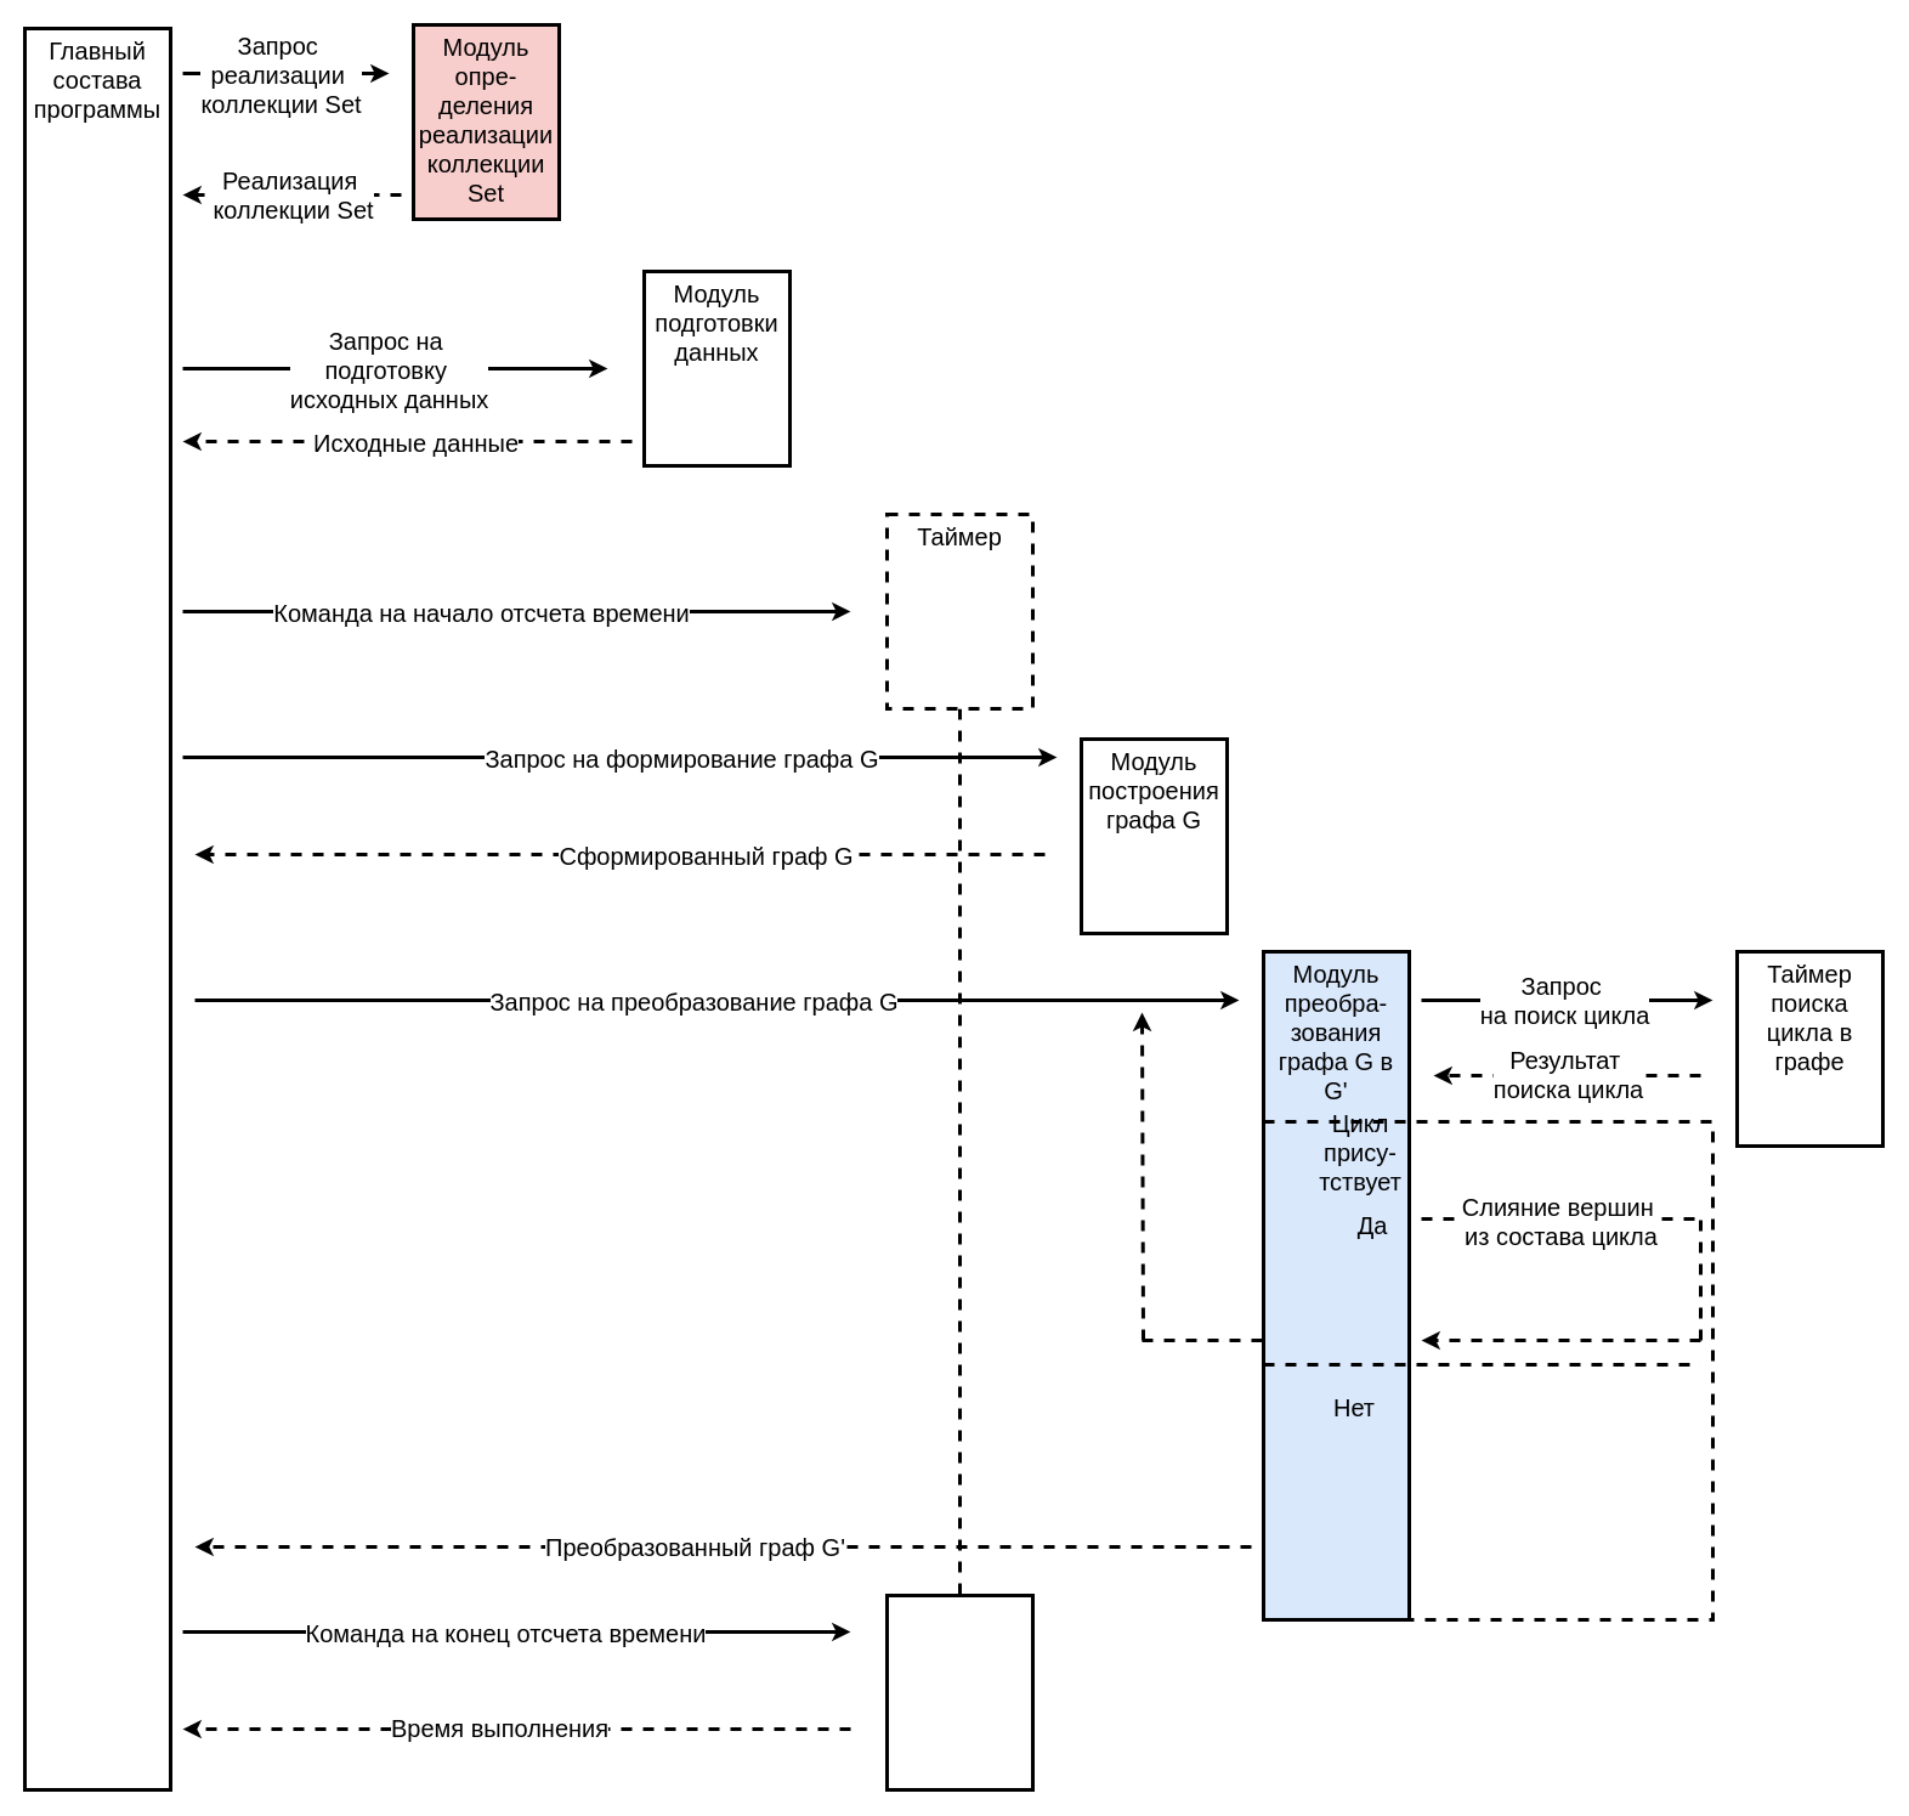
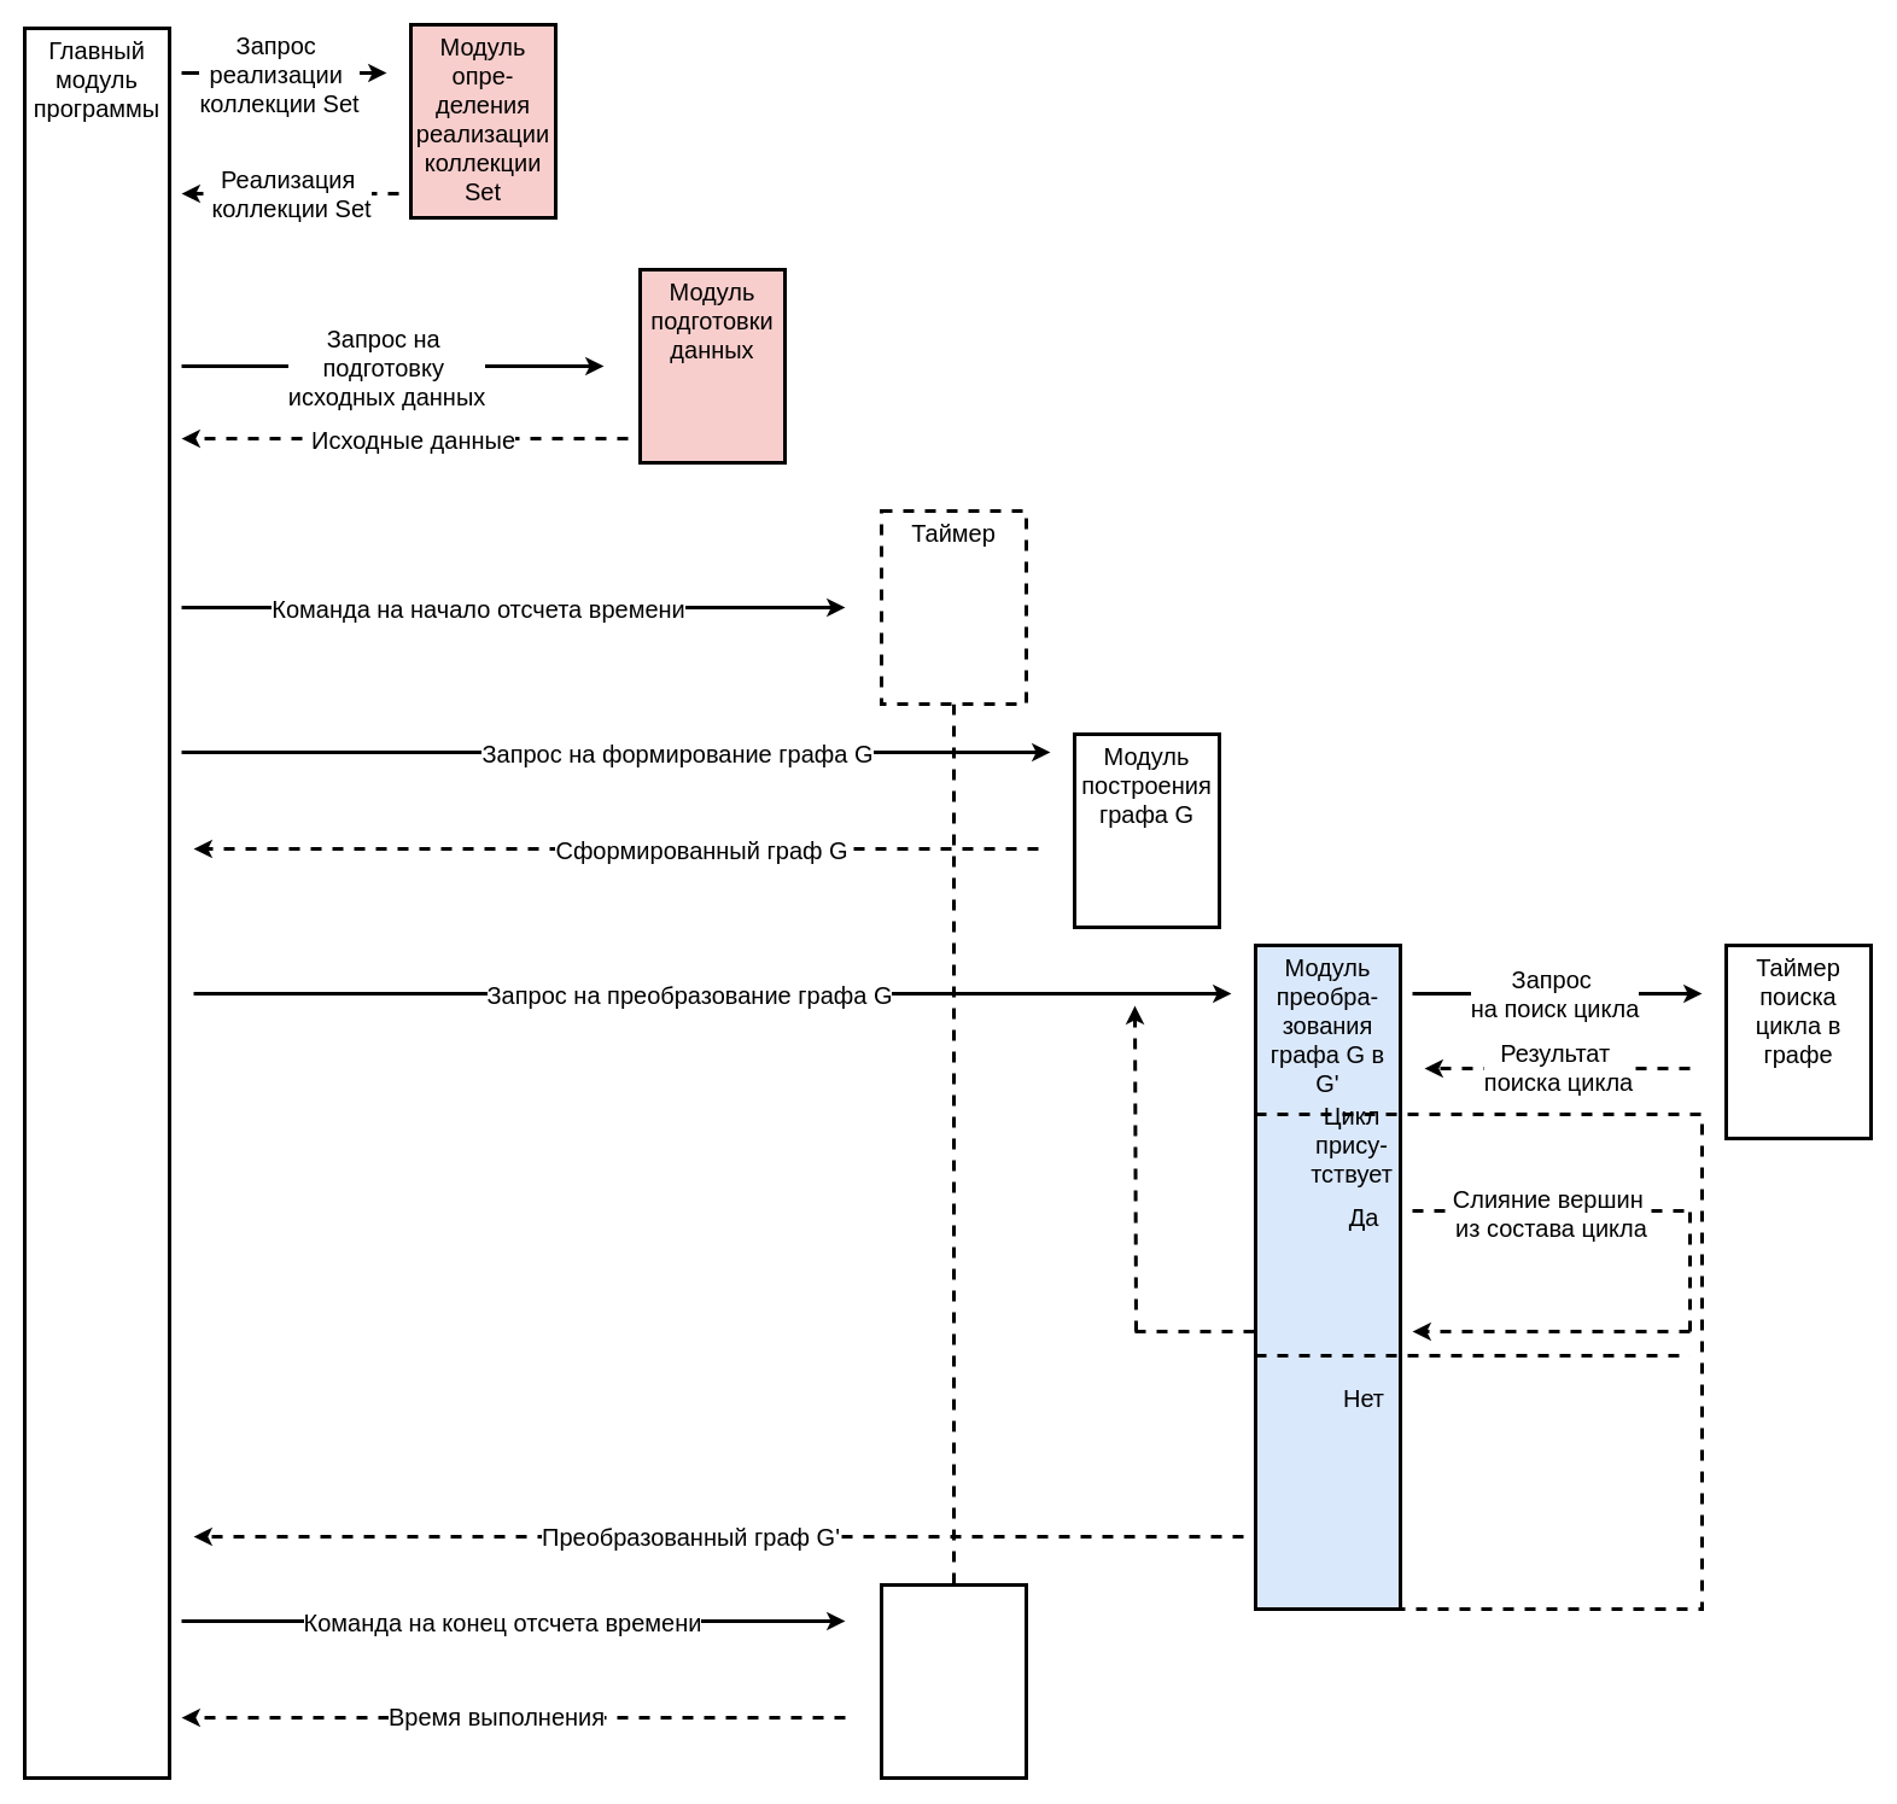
- <mxCell id="2" value="Главный состава программы" style="rounded=0;whiteSpace=wrap;html=1;verticalAlign=top;align=center;labelPosition=center;verticalLabelPosition=middle;fontSize=20;strokeWidth=3;" vertex="1" parent="1"><mxGeometry x="20" y="23" width="120" height="1450" as="geometry" /></mxCell>
+ <mxCell id="2" value="Главный модуль программы" style="rounded=0;whiteSpace=wrap;html=1;verticalAlign=top;align=center;labelPosition=center;verticalLabelPosition=middle;fontSize=20;strokeWidth=3;" vertex="1" parent="1"><mxGeometry x="20" y="23" width="120" height="1450" as="geometry" /></mxCell>
- <mxCell id="3" value="Модуль подготовки данных" style="rounded=0;whiteSpace=wrap;html=1;verticalAlign=top;align=center;labelPosition=center;verticalLabelPosition=middle;fontSize=20;strokeWidth=3;" vertex="1" parent="1"><mxGeometry x="530" y="223" width="120" height="160" as="geometry" /></mxCell>
+ <mxCell id="3" value="Модуль подготовки данных" style="rounded=0;whiteSpace=wrap;html=1;verticalAlign=top;align=center;labelPosition=center;verticalLabelPosition=middle;fontSize=20;strokeWidth=3;fillColor=#f8cecc;" vertex="1" parent="1"><mxGeometry x="530" y="223" width="120" height="160" as="geometry" /></mxCell>
- <mxCell id="33" value="Нет" style="text;html=1;align=center;verticalAlign=middle;whiteSpace=wrap;rounded=0;fontSize=20;" vertex="1" parent="1"><mxGeometry x="1085" y="1143" width="60" height="30" as="geometry" /></mxCell>
+ <mxCell id="33" value="Нет" style="text;html=1;align=center;verticalAlign=middle;whiteSpace=wrap;rounded=0;fontSize=20;" vertex="1" parent="1"><mxGeometry x="1100" y="1143" width="60" height="30" as="geometry" /></mxCell>
